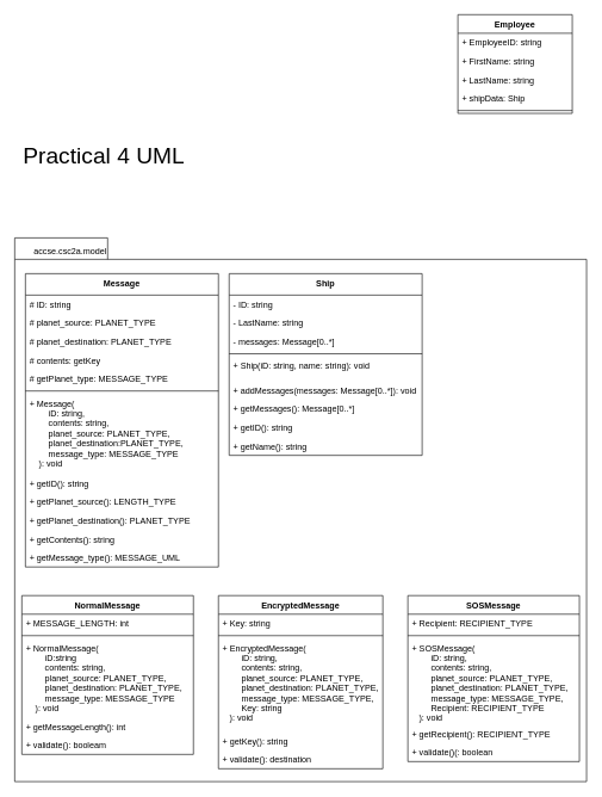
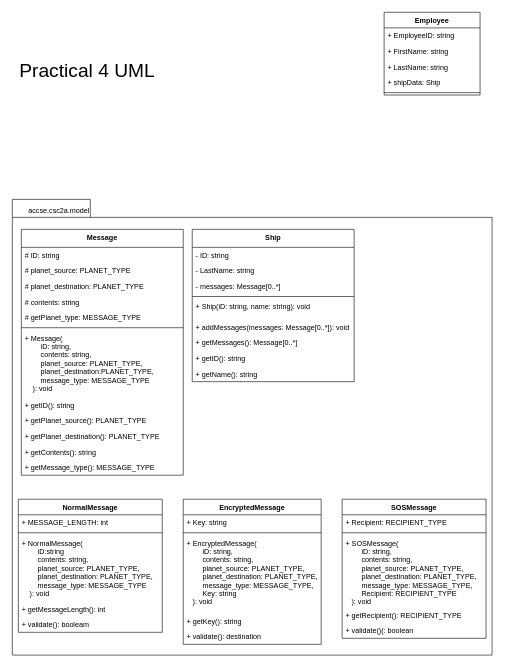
- <mxCell id="51" value="Practical 4 UML" style="text;html=1;strokeColor=none;fillColor=none;align=left;verticalAlign=middle;whiteSpace=wrap;rounded=0;fontSize=32;" parent="1" vertex="1"><mxGeometry x="30" y="202" width="230" height="30" as="geometry" /></mxCell>
+ <mxCell id="51" value="Practical 4 UML" style="text;html=1;strokeColor=none;fillColor=none;align=left;verticalAlign=middle;whiteSpace=wrap;rounded=0;fontSize=32;" parent="1" vertex="1"><mxGeometry x="30" y="102" width="230" height="30" as="geometry" /></mxCell>
- <mxCell id="32" value="# contents: getKey" style="text;strokeColor=none;fillColor=none;align=left;verticalAlign=top;spacingLeft=4;spacingRight=4;overflow=hidden;rotatable=0;points=[[0,0.5],[1,0.5]];portConstraint=eastwest;" parent="28" vertex="1"><mxGeometry y="108" width="270" height="26" as="geometry" /></mxCell>
+ <mxCell id="32" value="# contents: string" style="text;strokeColor=none;fillColor=none;align=left;verticalAlign=top;spacingLeft=4;spacingRight=4;overflow=hidden;rotatable=0;points=[[0,0.5],[1,0.5]];portConstraint=eastwest;" parent="28" vertex="1"><mxGeometry y="108" width="270" height="26" as="geometry" /></mxCell>
- <mxCell id="37" value="+ getPlanet_source(): LENGTH_TYPE" style="text;strokeColor=none;fillColor=none;align=left;verticalAlign=top;spacingLeft=4;spacingRight=4;overflow=hidden;rotatable=0;points=[[0,0.5],[1,0.5]];portConstraint=eastwest;" parent="28" vertex="1"><mxGeometry y="306" width="270" height="26" as="geometry" /></mxCell>
+ <mxCell id="37" value="+ getPlanet_source(): PLANET_TYPE" style="text;strokeColor=none;fillColor=none;align=left;verticalAlign=top;spacingLeft=4;spacingRight=4;overflow=hidden;rotatable=0;points=[[0,0.5],[1,0.5]];portConstraint=eastwest;" parent="28" vertex="1"><mxGeometry y="306" width="270" height="26" as="geometry" /></mxCell>
- <mxCell id="40" value="+ getMessage_type(): MESSAGE_UML" style="text;strokeColor=none;fillColor=none;align=left;verticalAlign=top;spacingLeft=4;spacingRight=4;overflow=hidden;rotatable=0;points=[[0,0.5],[1,0.5]];portConstraint=eastwest;" parent="28" vertex="1"><mxGeometry y="384" width="270" height="26" as="geometry" /></mxCell>
+ <mxCell id="40" value="+ getMessage_type(): MESSAGE_TYPE" style="text;strokeColor=none;fillColor=none;align=left;verticalAlign=top;spacingLeft=4;spacingRight=4;overflow=hidden;rotatable=0;points=[[0,0.5],[1,0.5]];portConstraint=eastwest;" parent="28" vertex="1"><mxGeometry y="384" width="270" height="26" as="geometry" /></mxCell>
